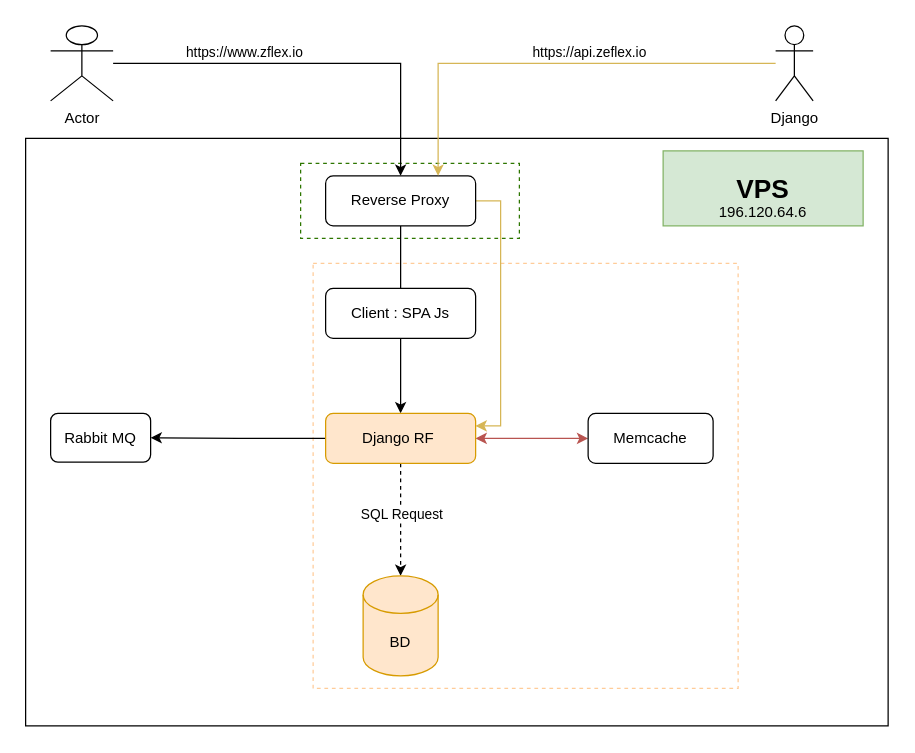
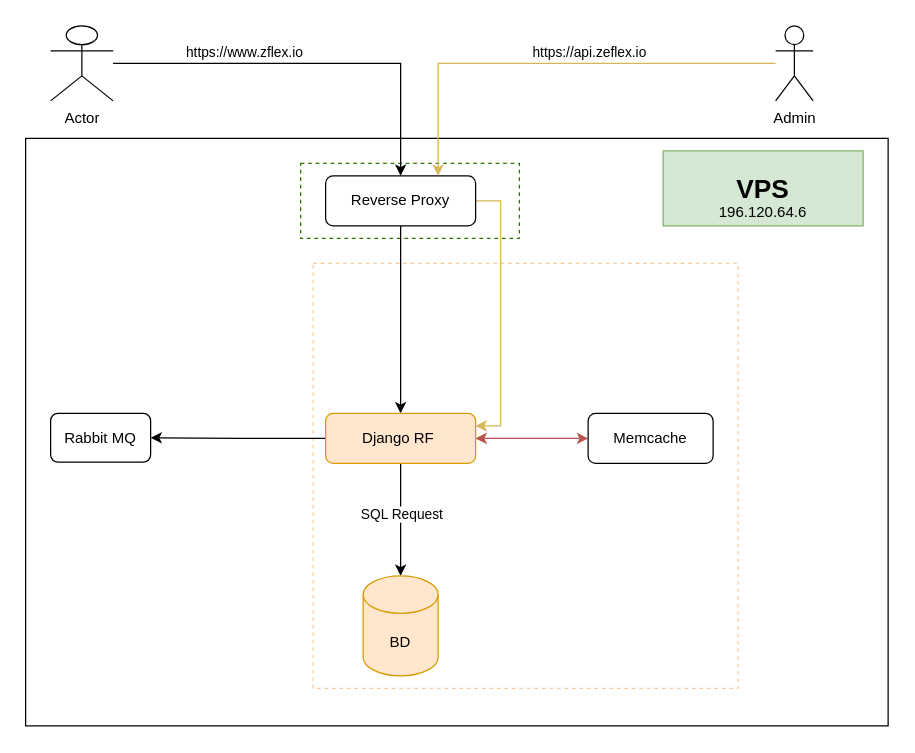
- <mxCell id="22" value="Django" style="shape=umlActor;verticalLabelPosition=bottom;verticalAlign=top;html=1;outlineConnect=0;fontSize=12;" vertex="1" parent="1"><mxGeometry x="620" y="20" width="30" height="60" as="geometry" /></mxCell>
+ <mxCell id="22" value="Admin" style="shape=umlActor;verticalLabelPosition=bottom;verticalAlign=top;html=1;outlineConnect=0;fontSize=12;" vertex="1" parent="1"><mxGeometry x="620" y="20" width="30" height="60" as="geometry" /></mxCell>
- <mxCell id="19" value="Client : SPA Js" style="rounded=1;whiteSpace=wrap;html=1;align=center;" vertex="1" parent="1"><mxGeometry x="260" y="230" width="120" height="40" as="geometry" /></mxCell>
- <mxCell id="8" style="edgeStyle=orthogonalEdgeStyle;rounded=0;orthogonalLoop=1;jettySize=auto;html=1;dashed=1;" edge="1" parent="1" source="12" target="14"><mxGeometry relative="1" as="geometry"><Array as="points"><mxPoint x="320" y="494" /></Array></mxGeometry></mxCell>
+ <mxCell id="8" style="edgeStyle=orthogonalEdgeStyle;rounded=0;orthogonalLoop=1;jettySize=auto;html=1;" edge="1" parent="1" source="12" target="14"><mxGeometry relative="1" as="geometry"><Array as="points"><mxPoint x="320" y="494" /></Array></mxGeometry></mxCell>
